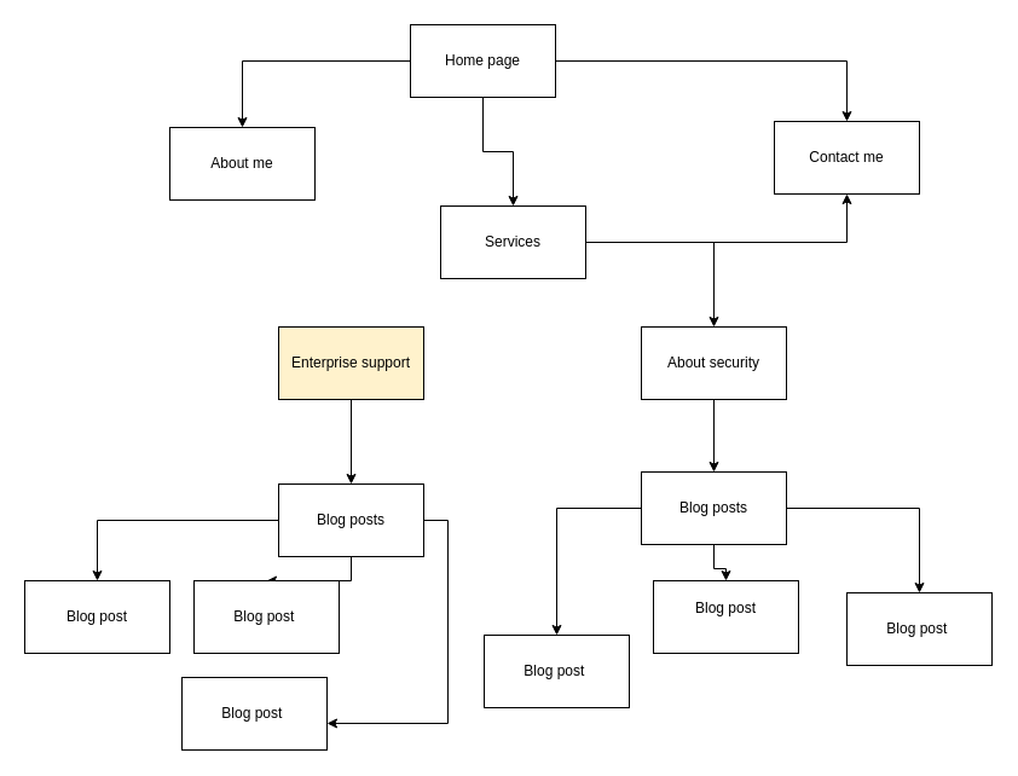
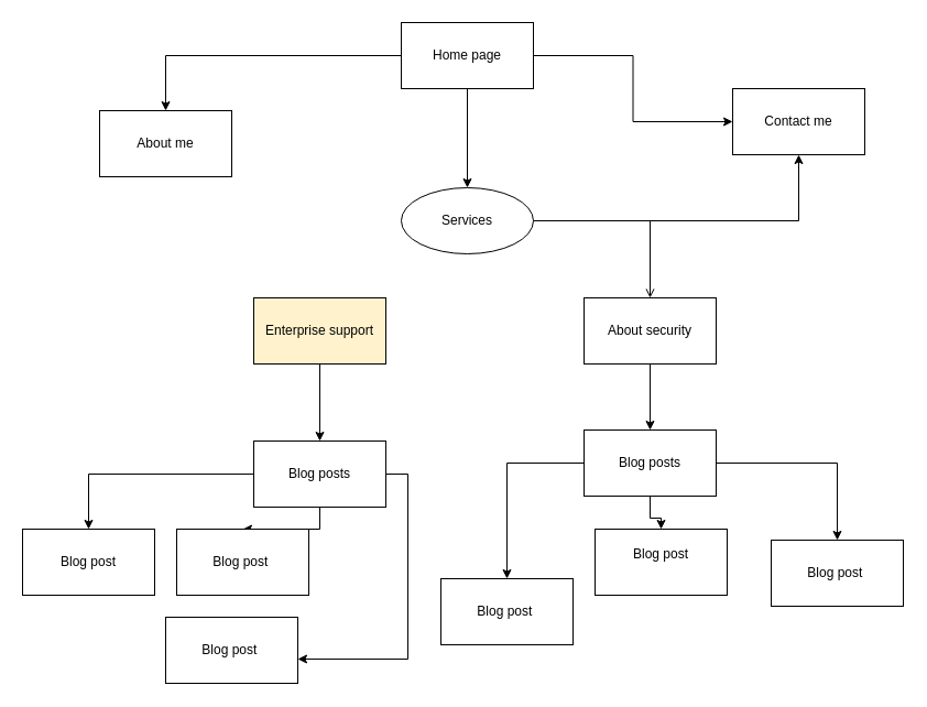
- <mxCell id="5" value="Home page" style="rounded=0;whiteSpace=wrap;html=1;" vertex="1" parent="1"><mxGeometry x="339" y="20" width="120" height="60" as="geometry" /></mxCell>
+ <mxCell id="5" value="Home page" style="rounded=0;whiteSpace=wrap;html=1;" vertex="1" parent="1"><mxGeometry x="364" y="20" width="120" height="60" as="geometry" /></mxCell>
- <mxCell id="6" value="Contact me" style="rounded=0;whiteSpace=wrap;html=1;" vertex="1" parent="1"><mxGeometry x="640" y="100" width="120" height="60" as="geometry" /></mxCell>
+ <mxCell id="6" value="Contact me" style="rounded=0;whiteSpace=wrap;html=1;" vertex="1" parent="1"><mxGeometry x="665" y="80" width="120" height="60" as="geometry" /></mxCell>
- <mxCell id="10" value="About me" style="rounded=0;whiteSpace=wrap;html=1;" vertex="1" parent="1"><mxGeometry x="140" y="105" width="120" height="60" as="geometry" /></mxCell>
+ <mxCell id="10" value="About me" style="rounded=0;whiteSpace=wrap;html=1;" vertex="1" parent="1"><mxGeometry x="90" y="100" width="120" height="60" as="geometry" /></mxCell>
- <mxCell id="9" value="Services" style="rounded=0;whiteSpace=wrap;html=1;" vertex="1" parent="1"><mxGeometry x="364" y="170" width="120" height="60" as="geometry" /></mxCell>
+ <mxCell id="9" value="Services" style="ellipse;whiteSpace=wrap;html=1;" vertex="1" parent="1"><mxGeometry x="364" y="170" width="120" height="60" as="geometry" /></mxCell>
- <mxCell id="8" style="edgeStyle=orthogonalEdgeStyle;rounded=0;orthogonalLoop=1;jettySize=auto;html=1;" edge="1" parent="1" source="9" target="14"><mxGeometry relative="1" as="geometry"><mxPoint x="590" y="270" as="targetPoint" /></mxGeometry></mxCell>
+ <mxCell id="8" style="edgeStyle=orthogonalEdgeStyle;rounded=0;orthogonalLoop=1;jettySize=auto;html=1;endArrow=open;" edge="1" parent="1" source="9" target="14"><mxGeometry relative="1" as="geometry"><mxPoint x="590" y="270" as="targetPoint" /></mxGeometry></mxCell>
